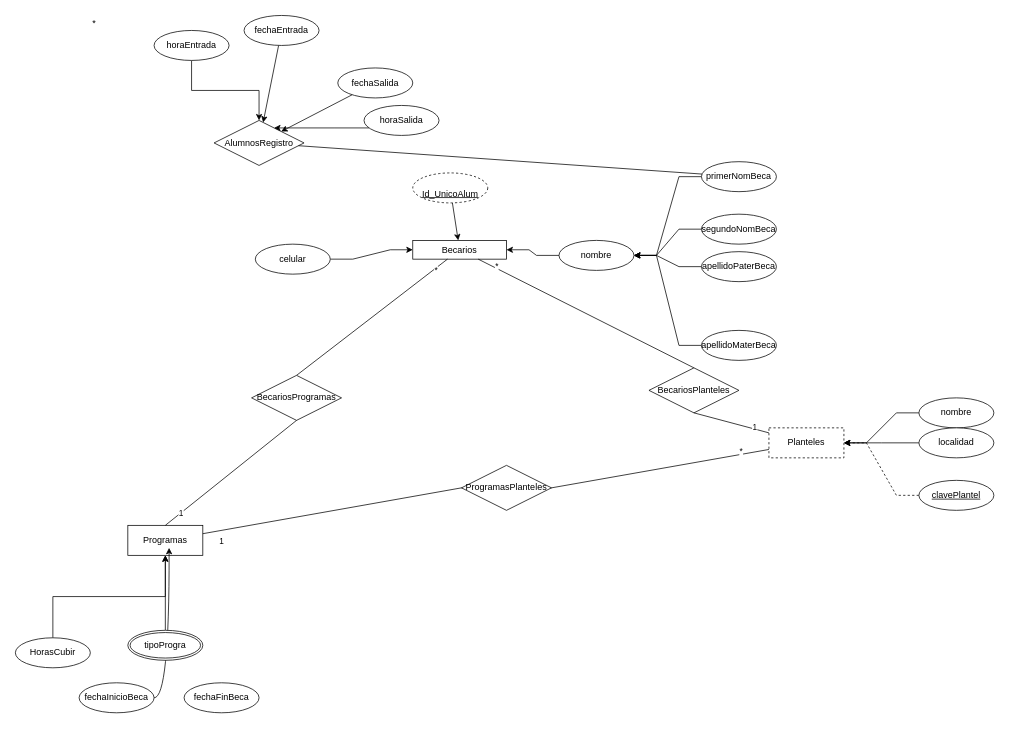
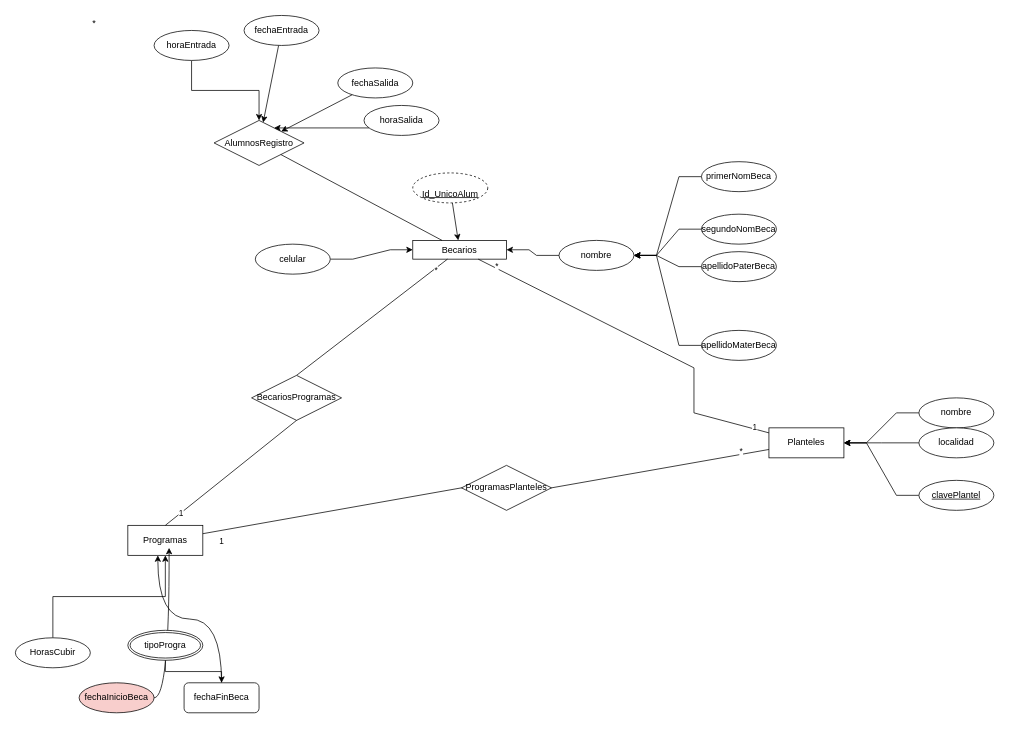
- <mxCell id="49" value="" style="endArrow=none;html=1;rounded=0;" parent="1" source="38" target="4" edge="1"><mxGeometry relative="1" as="geometry"><mxPoint x="425" y="280" as="sourcePoint" /><mxPoint x="585" y="280" as="targetPoint" /></mxGeometry></mxCell>
+ <mxCell id="49" value="" style="endArrow=none;html=1;rounded=0;" parent="1" source="38" target="2" edge="1"><mxGeometry relative="1" as="geometry"><mxPoint x="425" y="280" as="sourcePoint" /><mxPoint x="585" y="280" as="targetPoint" /></mxGeometry></mxCell>
- <mxCell id="48" value="BecariosPlanteles" style="shape=rhombus;perimeter=rhombusPerimeter;whiteSpace=wrap;html=1;align=center;" parent="1" vertex="1"><mxGeometry x="865" y="490" width="120" height="60" as="geometry" /></mxCell>
- <mxCell id="21" value="Planteles" style="whiteSpace=wrap;html=1;align=center;dashed=1;" parent="1" vertex="1"><mxGeometry x="1025" y="570" width="100" height="40" as="geometry" /></mxCell>
+ <mxCell id="21" value="Planteles" style="whiteSpace=wrap;html=1;align=center;" parent="1" vertex="1"><mxGeometry x="1025" y="570" width="100" height="40" as="geometry" /></mxCell>
- <mxCell id="22" style="edgeStyle=entityRelationEdgeStyle;rounded=0;orthogonalLoop=1;jettySize=auto;html=1;dashed=1;" parent="1" source="23" target="21" edge="1"><mxGeometry relative="1" as="geometry" /></mxCell>
+ <mxCell id="22" style="edgeStyle=entityRelationEdgeStyle;rounded=0;orthogonalLoop=1;jettySize=auto;html=1;" parent="1" source="23" target="21" edge="1"><mxGeometry relative="1" as="geometry" /></mxCell>
- <mxCell id="18" style="edgeStyle=elbowEdgeStyle;rounded=0;orthogonalLoop=1;jettySize=auto;elbow=vertical;html=1;" parent="1" source="50" target="17" edge="1"><mxGeometry relative="1" as="geometry" /></mxCell>
+ <mxCell id="18" style="edgeStyle=elbowEdgeStyle;rounded=0;orthogonalLoop=1;jettySize=auto;elbow=vertical;html=1;" parent="1" source="50" target="27" edge="1"><mxGeometry relative="1" as="geometry" /></mxCell>
+ <mxCell id="26" style="edgeStyle=orthogonalEdgeStyle;curved=1;rounded=0;orthogonalLoop=1;jettySize=auto;html=1;entryX=0.4;entryY=1;entryDx=0;entryDy=0;entryPerimeter=0;" edge="1" parent="1" source="27" target="17"><mxGeometry relative="1" as="geometry" /></mxCell>
- <mxCell id="29" value="fechaInicioBeca" style="ellipse;whiteSpace=wrap;html=1;align=center;" parent="1" vertex="1"><mxGeometry x="105" y="910" width="100" height="40" as="geometry" /></mxCell>
+ <mxCell id="29" value="fechaInicioBeca" style="ellipse;whiteSpace=wrap;html=1;align=center;fillColor=#f8cecc;" parent="1" vertex="1"><mxGeometry x="105" y="910" width="100" height="40" as="geometry" /></mxCell>
- <mxCell id="27" value="fechaFinBeca" style="ellipse;whiteSpace=wrap;html=1;align=center;" parent="1" vertex="1"><mxGeometry x="245" y="910" width="100" height="40" as="geometry" /></mxCell>
+ <mxCell id="27" value="fechaFinBeca" style="whiteSpace=wrap;html=1;align=center;rounded=1;" parent="1" vertex="1"><mxGeometry x="245" y="910" width="100" height="40" as="geometry" /></mxCell>
